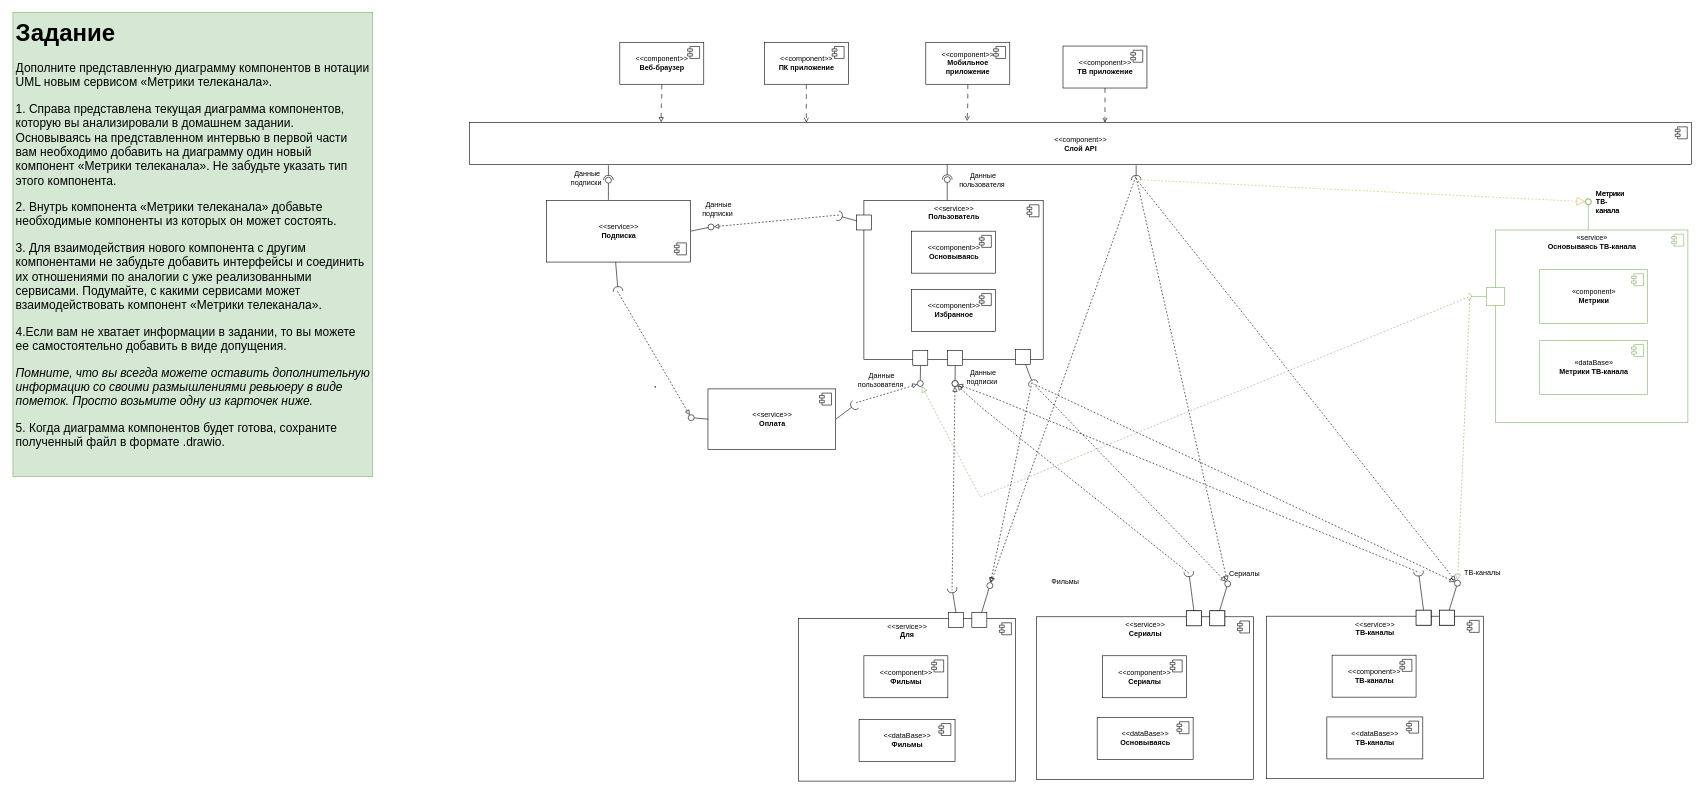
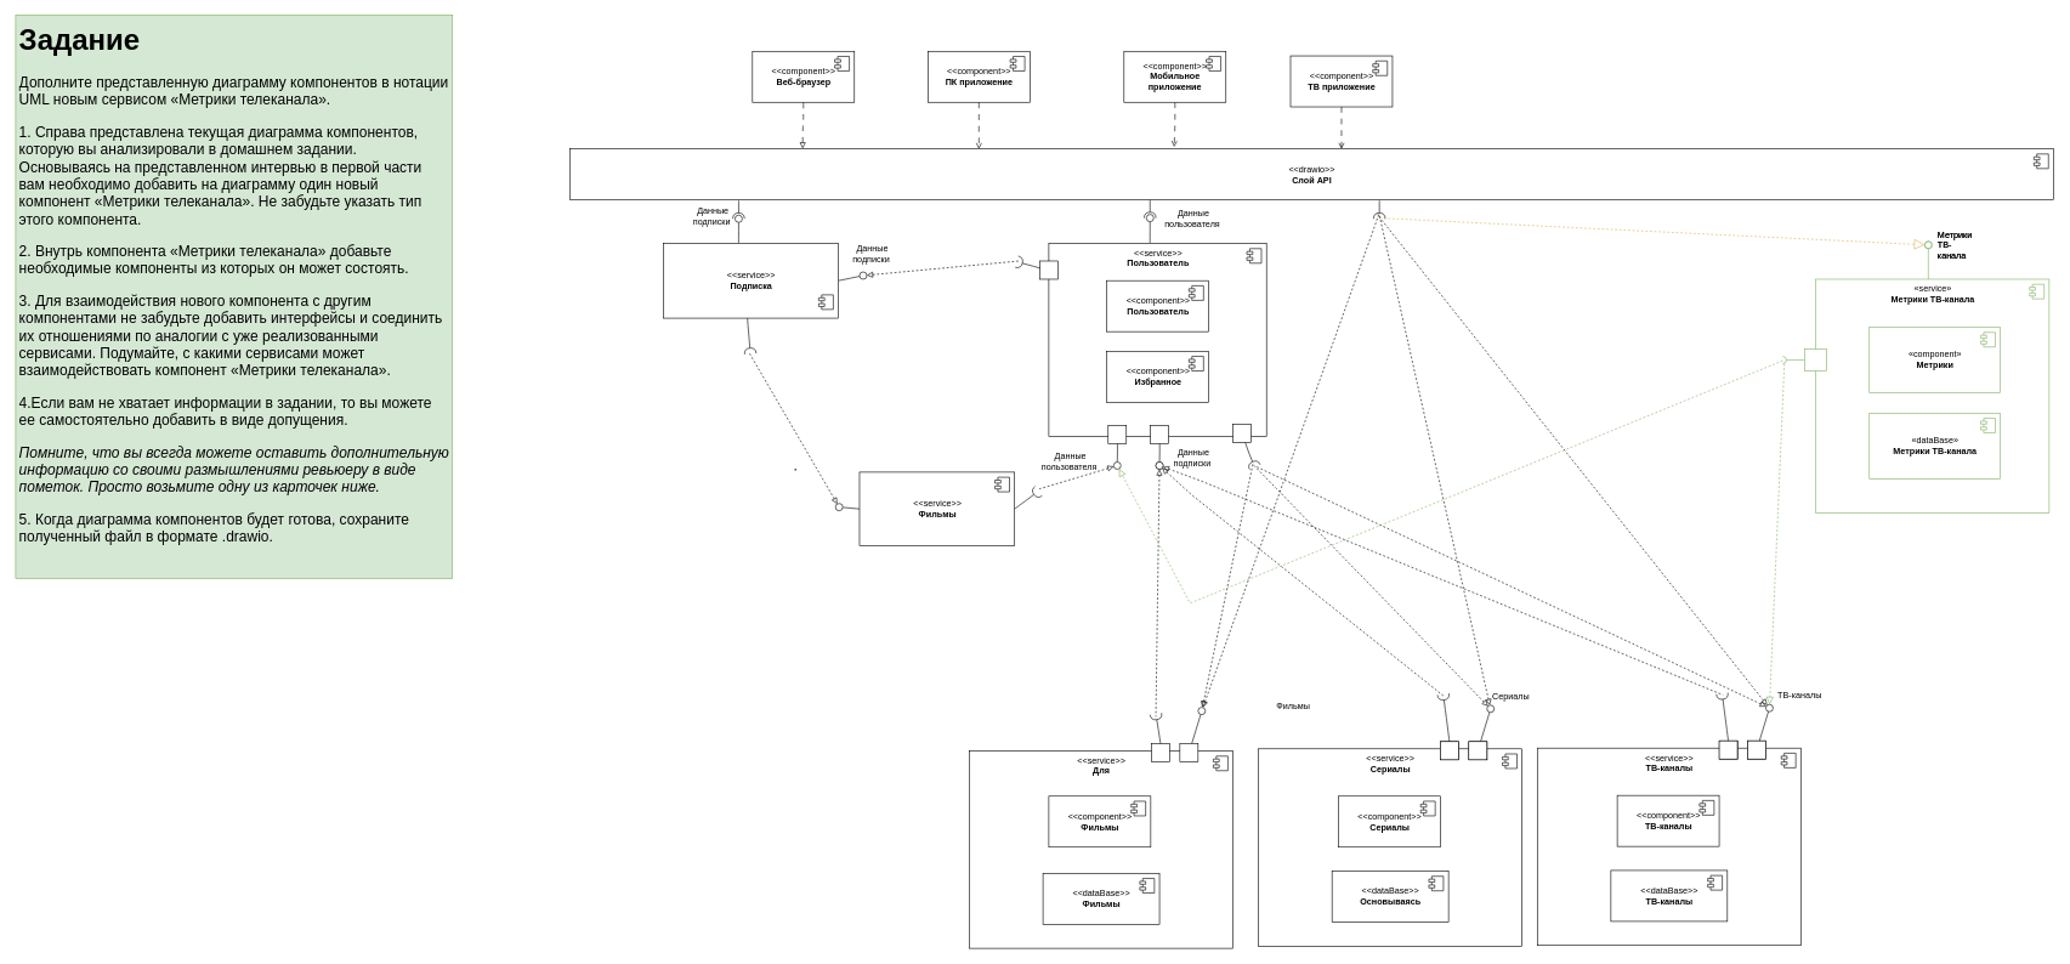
- <mxCell id="11" value="&amp;lt;&amp;lt;component&amp;gt;&amp;gt;&lt;br&gt;&lt;b&gt;Слой API&lt;/b&gt;" style="html=1;dropTarget=0;" parent="1" vertex="1"><mxGeometry x="781" y="204" width="2038" height="70" as="geometry" /></mxCell>
+ <mxCell id="11" value="&amp;lt;&amp;lt;drawio&amp;gt;&amp;gt;&lt;br&gt;&lt;b&gt;Слой API&lt;/b&gt;" style="html=1;dropTarget=0;" parent="1" vertex="1"><mxGeometry x="781" y="204" width="2038" height="70" as="geometry" /></mxCell>
- <mxCell id="110" value="«service»&lt;br&gt;&lt;b&gt;Основываясь ТВ-канала&lt;/b&gt;" style="html=1;dropTarget=0;verticalAlign=top;fillColor=none;strokeColor=#82b366;" parent="1" vertex="1"><mxGeometry x="2492" y="383" width="321" height="321" as="geometry" /></mxCell>
+ <mxCell id="110" value="«service»&lt;br&gt;&lt;b&gt;Метрики ТВ-канала&lt;/b&gt;" style="html=1;dropTarget=0;verticalAlign=top;fillColor=none;strokeColor=#82b366;" parent="1" vertex="1"><mxGeometry x="2492" y="383" width="321" height="321" as="geometry" /></mxCell>
- <mxCell id="100" value="&amp;lt;&amp;lt;component&amp;gt;&amp;gt;&lt;br&gt;&lt;b&gt;Основываясь&lt;/b&gt;" style="html=1;dropTarget=0;" parent="1" vertex="1"><mxGeometry x="1518.5" y="385" width="140" height="70" as="geometry" /></mxCell>
+ <mxCell id="100" value="&amp;lt;&amp;lt;component&amp;gt;&amp;gt;&lt;br&gt;&lt;b&gt;Пользователь&lt;/b&gt;" style="html=1;dropTarget=0;" parent="1" vertex="1"><mxGeometry x="1518.5" y="385" width="140" height="70" as="geometry" /></mxCell>
- <mxCell id="55" value="&amp;lt;&amp;lt;service&amp;gt;&amp;gt;&lt;br style=&quot;border-color: var(--border-color);&quot;&gt;&lt;b&gt;Оплата&lt;/b&gt;" style="html=1;dropTarget=0;verticalAlign=middle;" parent="1" vertex="1"><mxGeometry x="1179" y="648" width="213" height="101" as="geometry" /></mxCell>
+ <mxCell id="55" value="&amp;lt;&amp;lt;service&amp;gt;&amp;gt;&lt;br style=&quot;border-color: var(--border-color);&quot;&gt;&lt;b&gt;Фильмы&lt;/b&gt;" style="html=1;dropTarget=0;verticalAlign=middle;" parent="1" vertex="1"><mxGeometry x="1179" y="648" width="213" height="101" as="geometry" /></mxCell>
